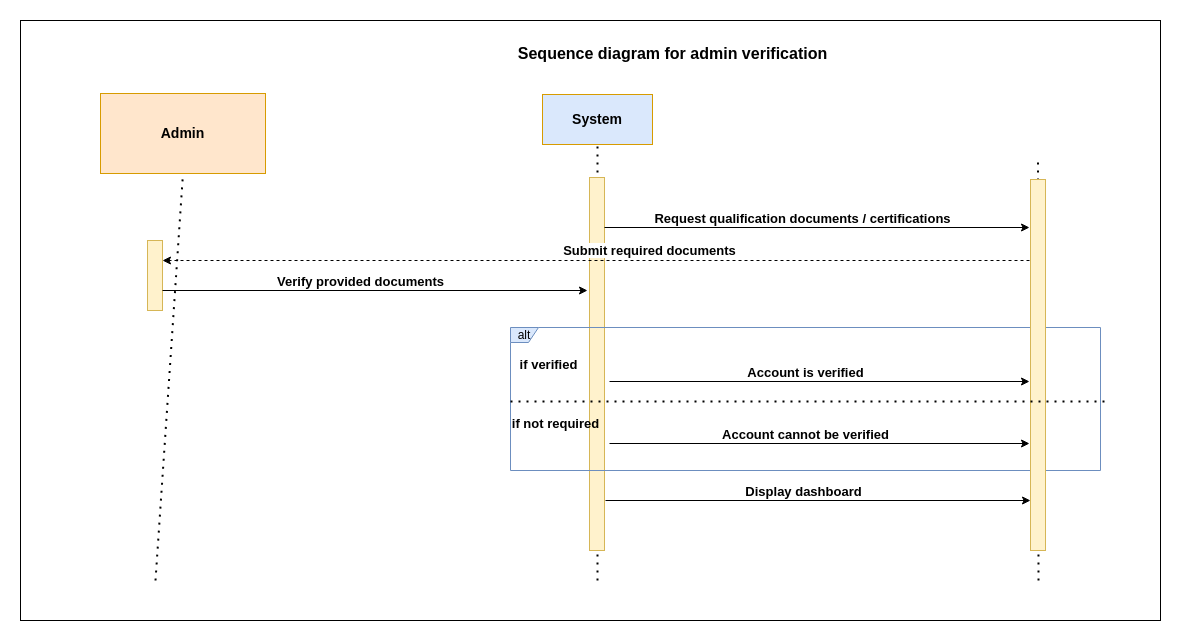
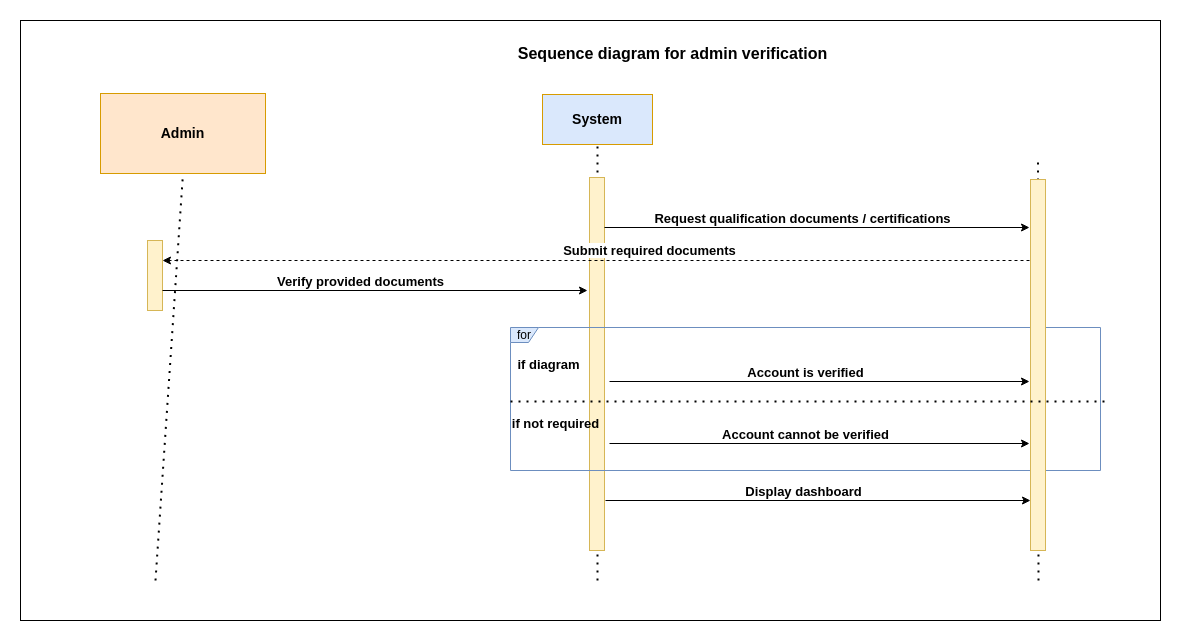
- <mxCell id="15" value="alt" style="shape=umlFrame;whiteSpace=wrap;html=1;pointerEvents=0;width=28;height=15;fillColor=#dae8fc;strokeColor=#6c8ebf;" parent="1" vertex="1"><mxGeometry x="510" y="327" width="590" height="143" as="geometry" /></mxCell>
+ <mxCell id="15" value="for" style="shape=umlFrame;whiteSpace=wrap;html=1;pointerEvents=0;width=28;height=15;fillColor=#dae8fc;strokeColor=#6c8ebf;" parent="1" vertex="1"><mxGeometry x="510" y="327" width="590" height="143" as="geometry" /></mxCell>
- <mxCell id="16" value="&lt;b&gt;&lt;font style=&quot;font-size: 13px;&quot;&gt;if verified&lt;/font&gt;&lt;/b&gt;" style="text;html=1;align=center;verticalAlign=middle;resizable=0;points=[];autosize=1;strokeColor=none;fillColor=none;" parent="1" vertex="1"><mxGeometry x="508" y="348.5" width="80" height="30" as="geometry" /></mxCell>
+ <mxCell id="16" value="&lt;b&gt;&lt;font style=&quot;font-size: 13px;&quot;&gt;if diagram&lt;/font&gt;&lt;/b&gt;" style="text;html=1;align=center;verticalAlign=middle;resizable=0;points=[];autosize=1;strokeColor=none;fillColor=none;" parent="1" vertex="1"><mxGeometry x="508" y="348.5" width="80" height="30" as="geometry" /></mxCell>
